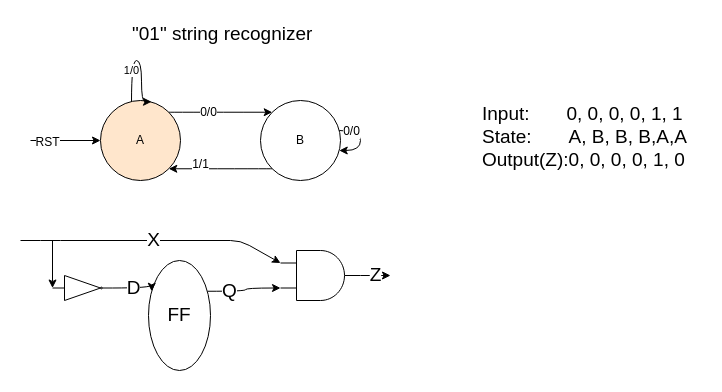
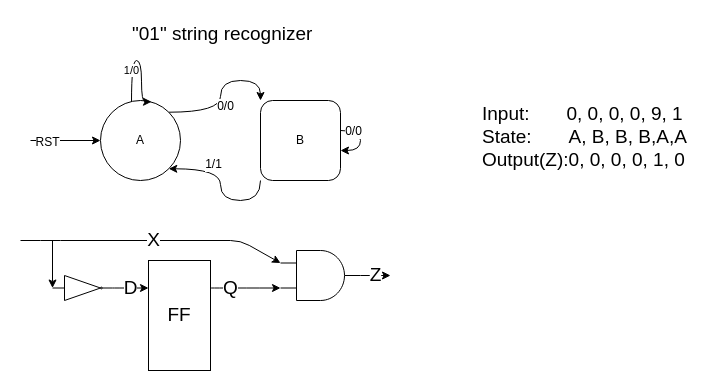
- <mxCell id="14" value="Input:&amp;nbsp; &amp;nbsp; &amp;nbsp; &amp;nbsp;0, 0, 0, 0, 1, 1&lt;br&gt;State:&amp;nbsp; &amp;nbsp; &amp;nbsp; &amp;nbsp;A, B, B, B,A,A&lt;br&gt;Output(Z):0, 0, 0, 0, 1, 0" style="text;html=1;resizable=0;points=[];autosize=1;align=left;verticalAlign=top;spacingTop=-4;fontSize=19;" parent="1" vertex="1"><mxGeometry x="480" y="100" width="220" height="70" as="geometry" /></mxCell>
+ <mxCell id="14" value="Input:&amp;nbsp; &amp;nbsp; &amp;nbsp; &amp;nbsp;0, 0, 0, 0, 9, 1&lt;br&gt;State:&amp;nbsp; &amp;nbsp; &amp;nbsp; &amp;nbsp;A, B, B, B,A,A&lt;br&gt;Output(Z):0, 0, 0, 0, 1, 0" style="text;html=1;resizable=0;points=[];autosize=1;align=left;verticalAlign=top;spacingTop=-4;fontSize=19;" parent="1" vertex="1"><mxGeometry x="480" y="100" width="220" height="70" as="geometry" /></mxCell>
- <mxCell id="4" value="A" style="ellipse;whiteSpace=wrap;html=1;aspect=fixed;fillColor=#ffe6cc;" parent="1" vertex="1"><mxGeometry x="100" y="100" width="80" height="80" as="geometry" /></mxCell>
+ <mxCell id="4" value="A" style="ellipse;whiteSpace=wrap;html=1;aspect=fixed;" parent="1" vertex="1"><mxGeometry x="100" y="100" width="80" height="80" as="geometry" /></mxCell>
- <mxCell id="10" value="B" style="ellipse;whiteSpace=wrap;html=1;aspect=fixed;" parent="1" vertex="1"><mxGeometry x="260" y="100" width="80" height="80" as="geometry" /></mxCell>
+ <mxCell id="10" value="B" style="whiteSpace=wrap;html=1;aspect=fixed;rounded=1;" parent="1" vertex="1"><mxGeometry x="260" y="100" width="80" height="80" as="geometry" /></mxCell>
- <mxCell id="16" value="FF" style="ellipse;whiteSpace=wrap;html=1;fontSize=19;" parent="1" vertex="1"><mxGeometry x="148" y="260" width="62" height="110" as="geometry" /></mxCell>
+ <mxCell id="16" value="FF" style="rounded=0;whiteSpace=wrap;html=1;fontSize=19;" parent="1" vertex="1"><mxGeometry x="148" y="260" width="62" height="110" as="geometry" /></mxCell>
